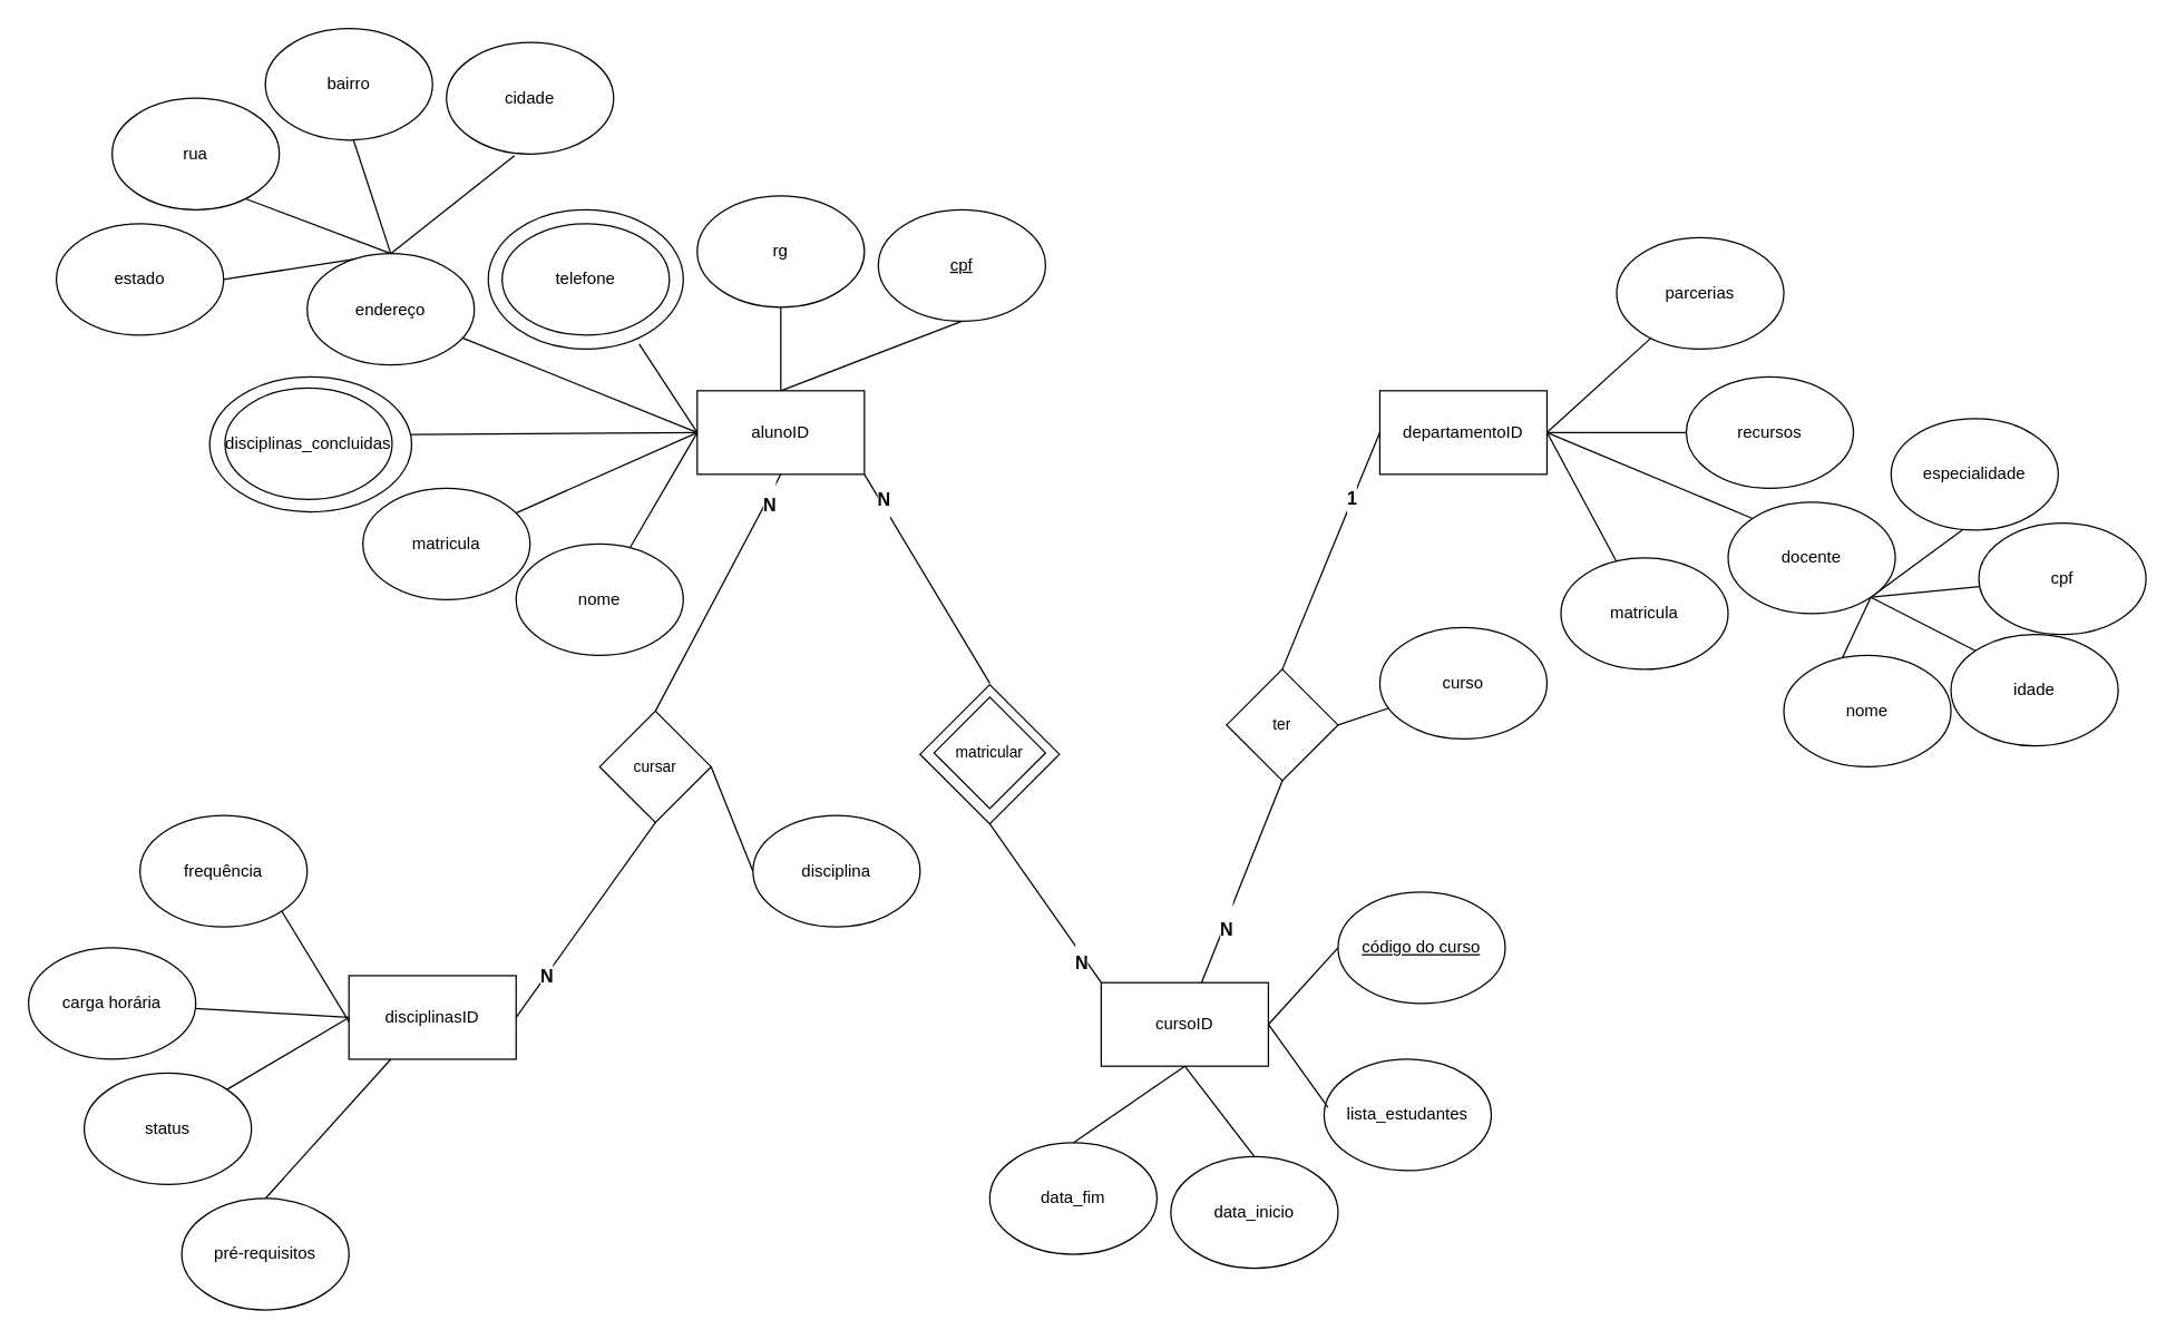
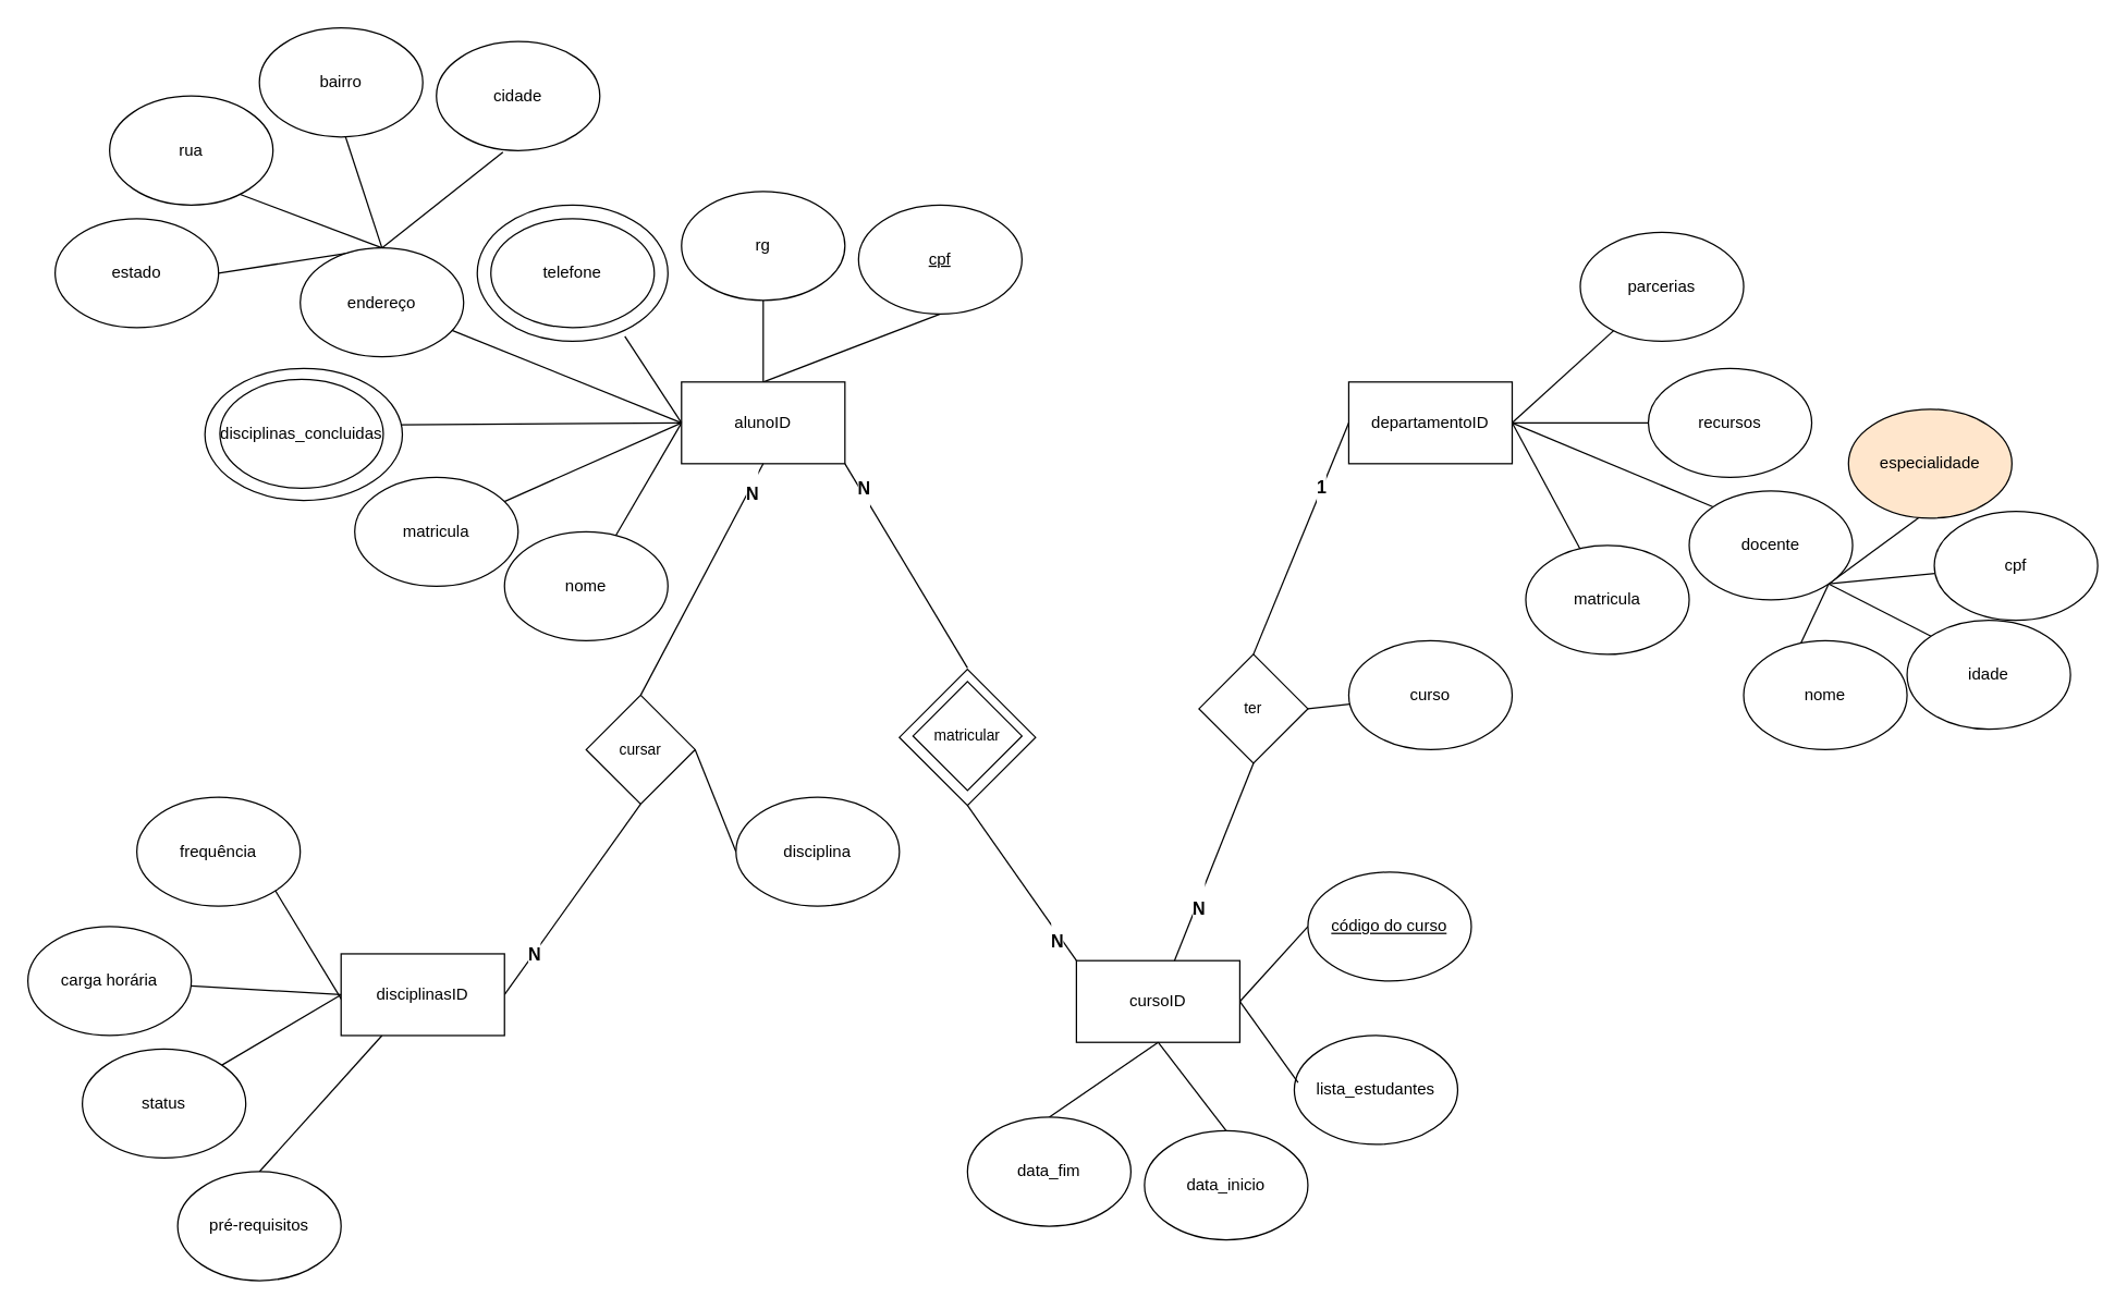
- <mxCell id="54" value="especialidade" style="ellipse;whiteSpace=wrap;html=1;" vertex="1" parent="1"><mxGeometry x="1357" y="300" width="120" height="80" as="geometry" /></mxCell>
+ <mxCell id="54" value="especialidade" style="ellipse;whiteSpace=wrap;html=1;fillColor=#ffe6cc;" vertex="1" parent="1"><mxGeometry x="1357" y="300" width="120" height="80" as="geometry" /></mxCell>
- <mxCell id="22" value="curso" style="ellipse;whiteSpace=wrap;html=1;" vertex="1" parent="1"><mxGeometry x="990" y="450" width="120" height="80" as="geometry" /></mxCell>
+ <mxCell id="22" value="curso" style="ellipse;whiteSpace=wrap;html=1;" vertex="1" parent="1"><mxGeometry x="990" y="470" width="120" height="80" as="geometry" /></mxCell>
